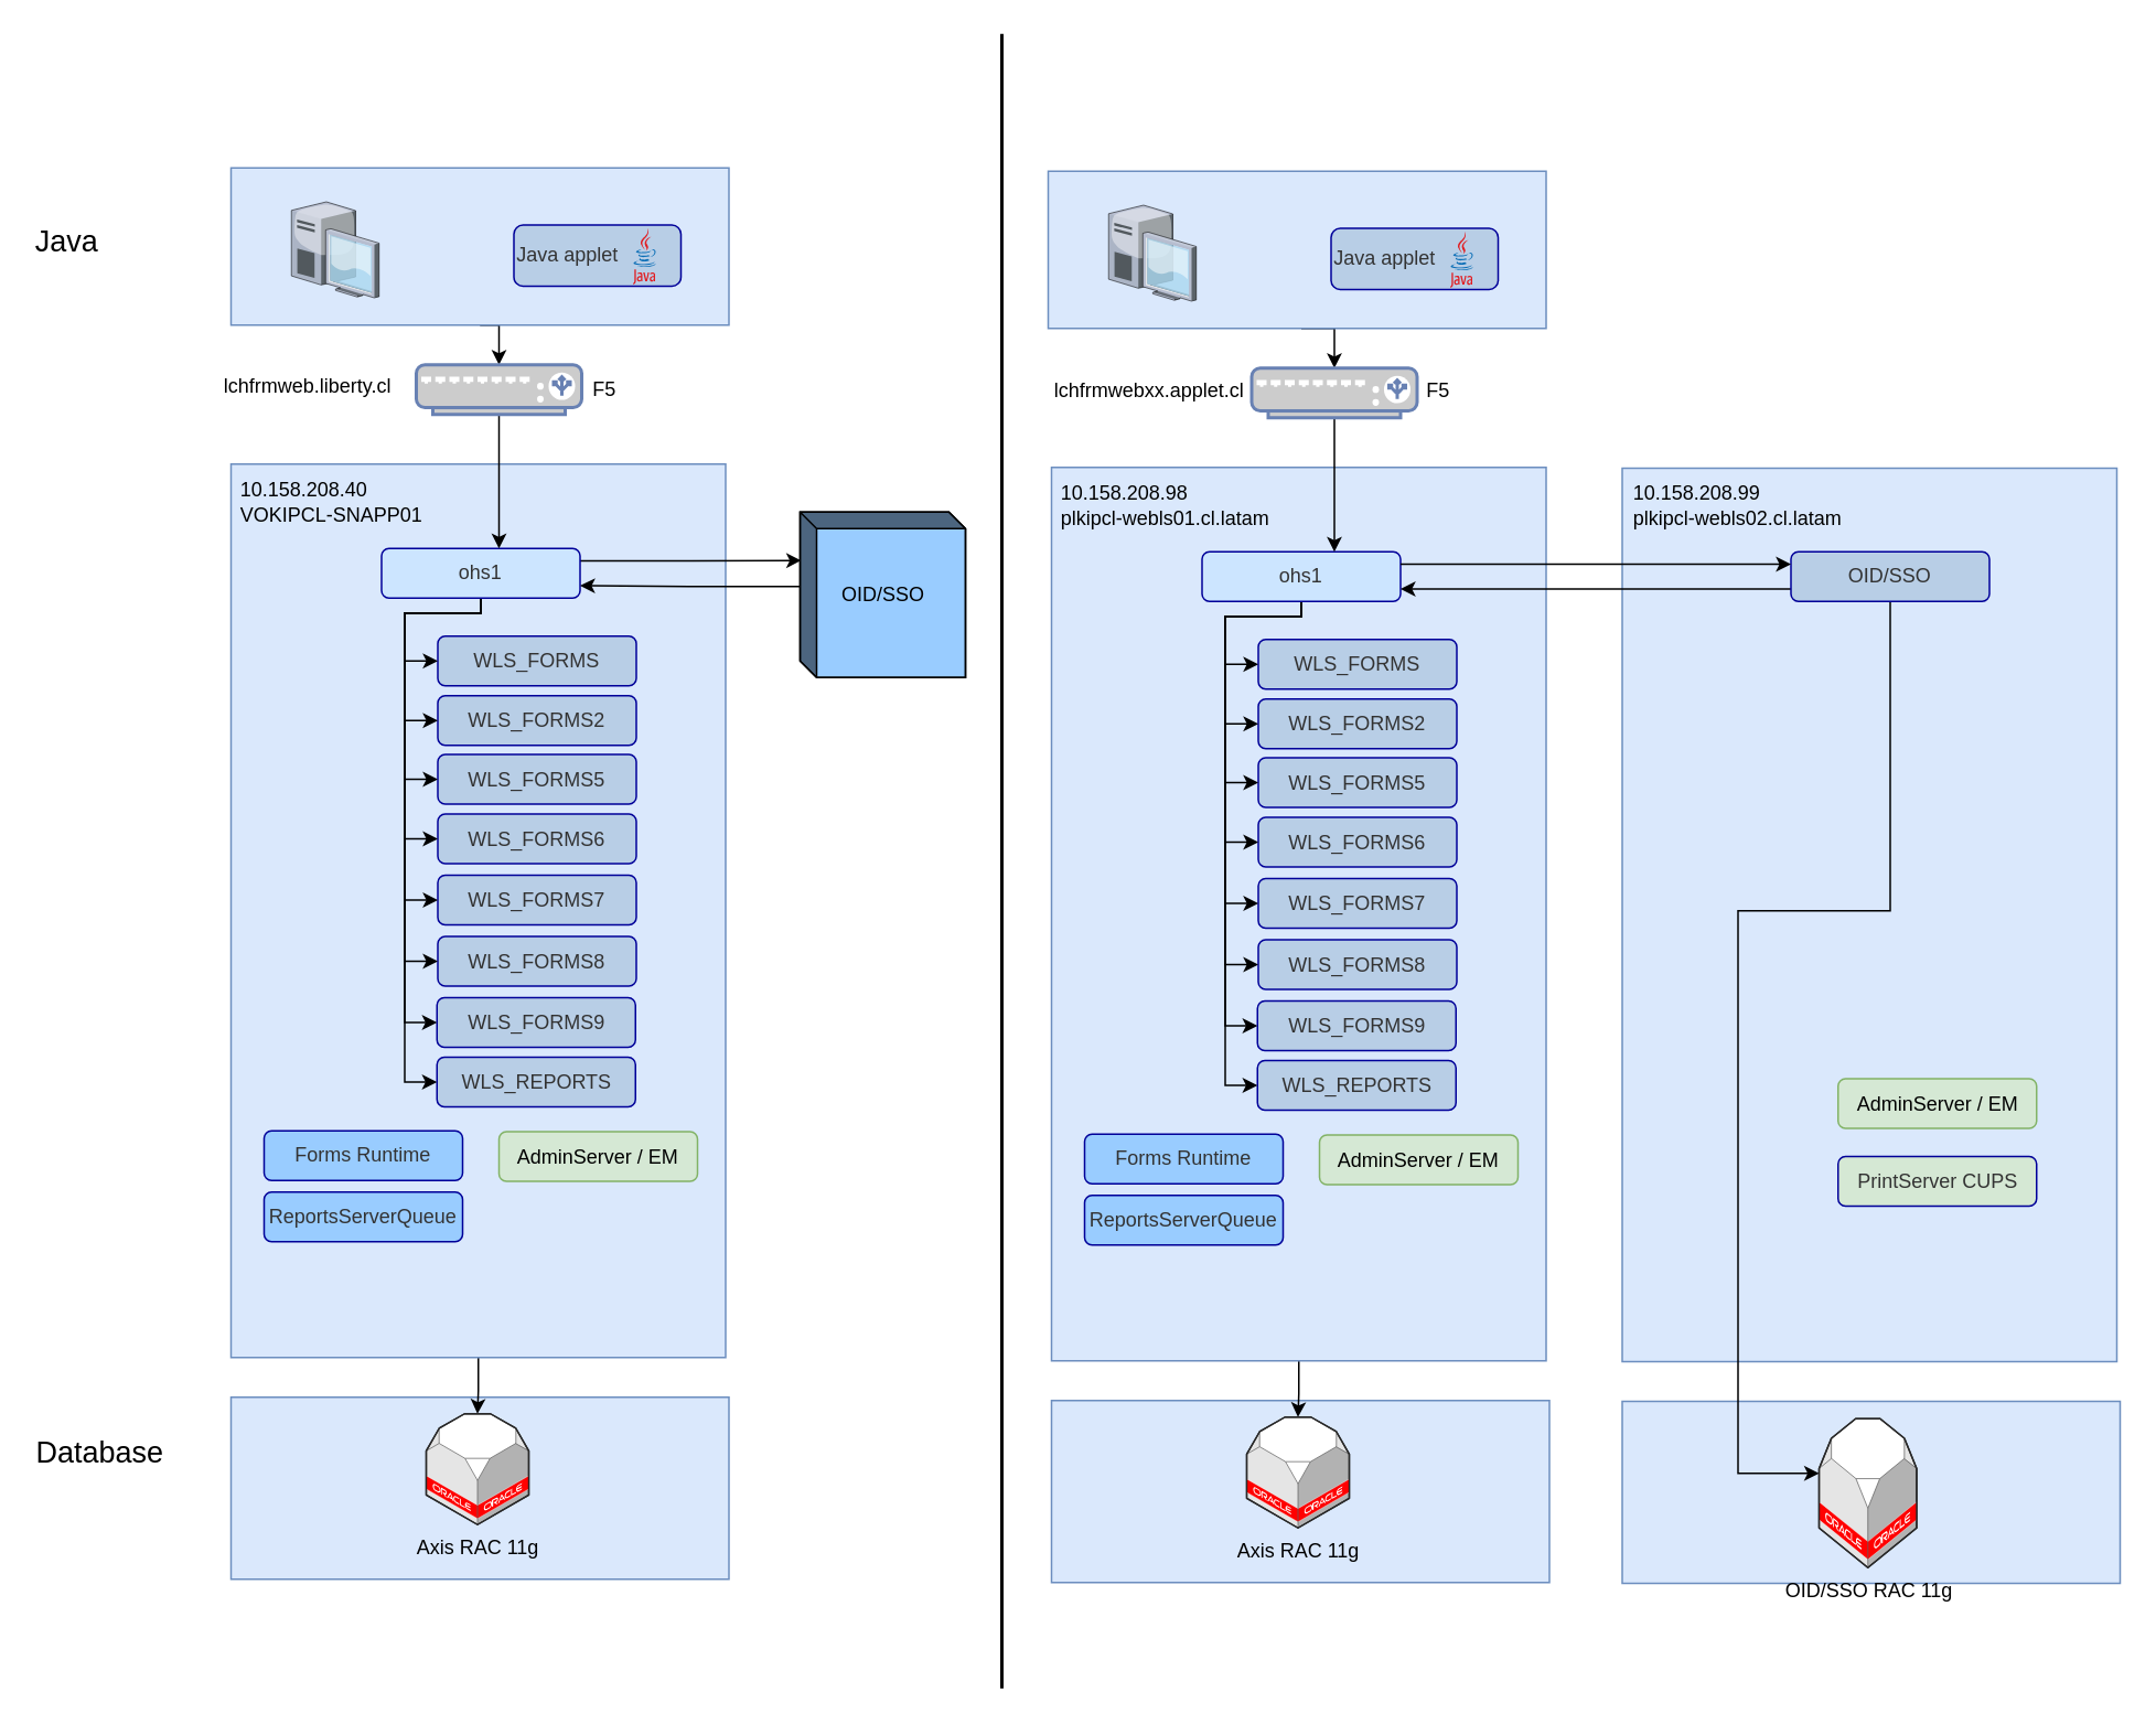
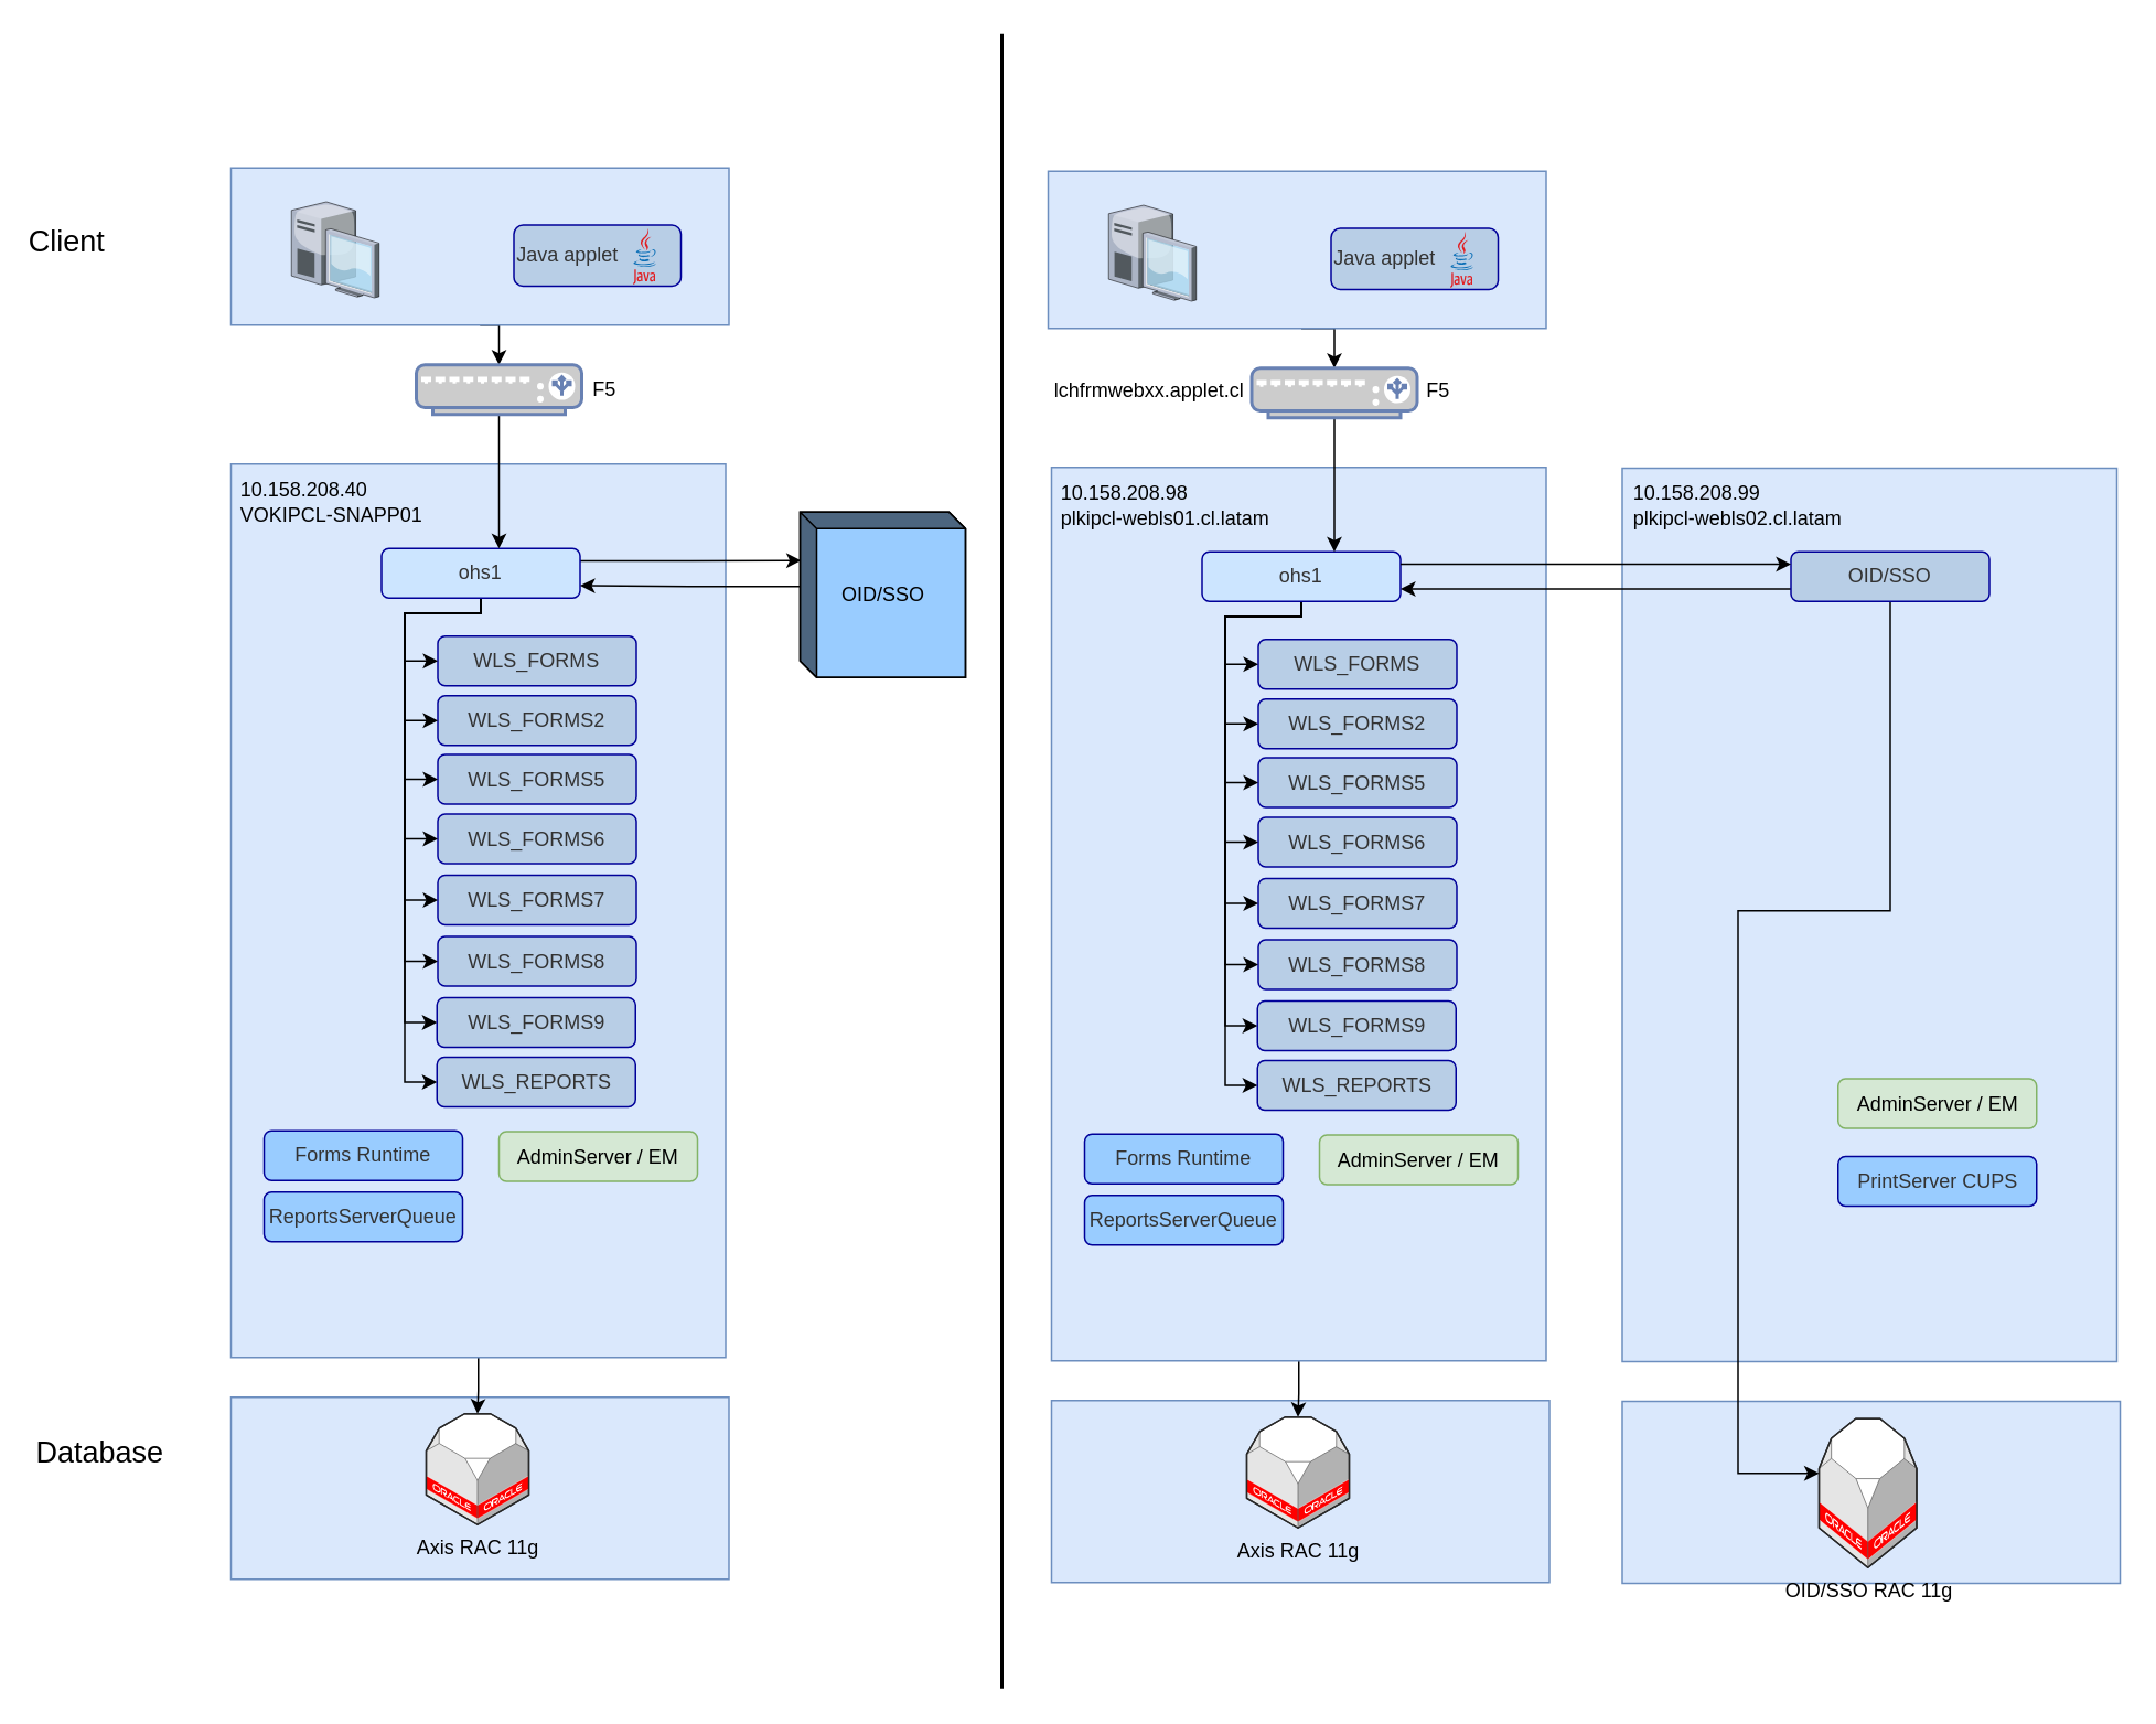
- <mxCell id="34" value="Java&lt;br style=&quot;font-size: 18px;&quot;&gt;" style="text;html=1;strokeColor=none;fillColor=none;align=center;verticalAlign=middle;whiteSpace=wrap;rounded=0;fontSize=18;" parent="1" vertex="1"><mxGeometry x="20" y="135.5" width="40" height="20" as="geometry" /></mxCell>
+ <mxCell id="34" value="Client&lt;br style=&quot;font-size: 18px;&quot;&gt;" style="text;html=1;strokeColor=none;fillColor=none;align=center;verticalAlign=middle;whiteSpace=wrap;rounded=0;fontSize=18;" parent="1" vertex="1"><mxGeometry x="20" y="135.5" width="40" height="20" as="geometry" /></mxCell>
- <mxCell id="39" value="&lt;span&gt;lchfrmweb.liberty.cl&lt;/span&gt;&lt;span&gt;&lt;br&gt;&lt;/span&gt;" style="text;html=1;strokeColor=none;fillColor=none;align=left;verticalAlign=middle;whiteSpace=wrap;rounded=0;" parent="1" vertex="1"><mxGeometry x="133" y="218" width="111" height="30" as="geometry" /></mxCell>
- <mxCell id="85" value="PrintServer CUPS&lt;br&gt;" style="rounded=1;whiteSpace=wrap;html=1;fillColor=#d5e8d4;strokeColor=#000099;fontColor=#333333;" parent="1" vertex="1"><mxGeometry x="1110.5" y="698.5" width="120" height="30" as="geometry" /></mxCell>
+ <mxCell id="85" value="PrintServer CUPS&lt;br&gt;" style="rounded=1;whiteSpace=wrap;html=1;fillColor=#99CCFF;strokeColor=#000099;fontColor=#333333;" parent="1" vertex="1"><mxGeometry x="1110.5" y="698.5" width="120" height="30" as="geometry" /></mxCell>
